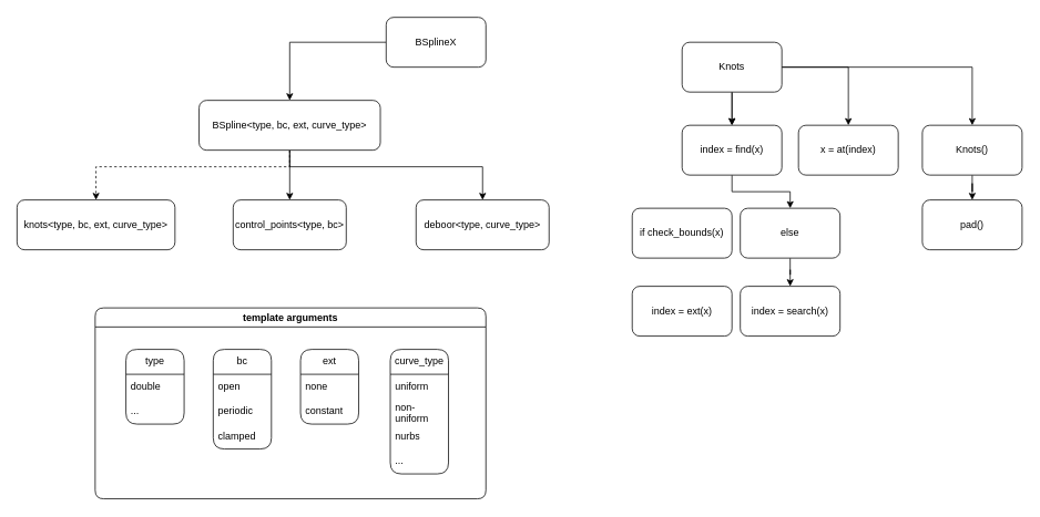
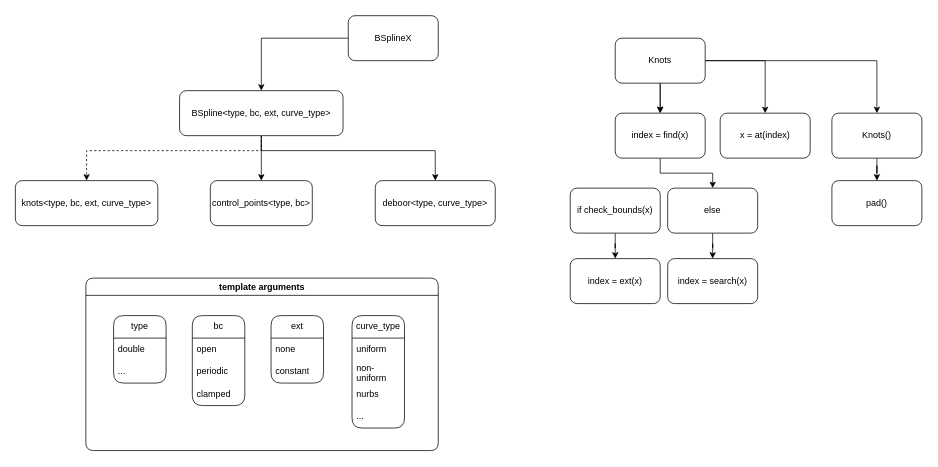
+ <mxCell id="34" value="" style="edgeStyle=orthogonalEdgeStyle;rounded=0;orthogonalLoop=1;jettySize=auto;html=1;" edge="1" parent="1" source="35" target="36"><mxGeometry relative="1" as="geometry" /></mxCell>
